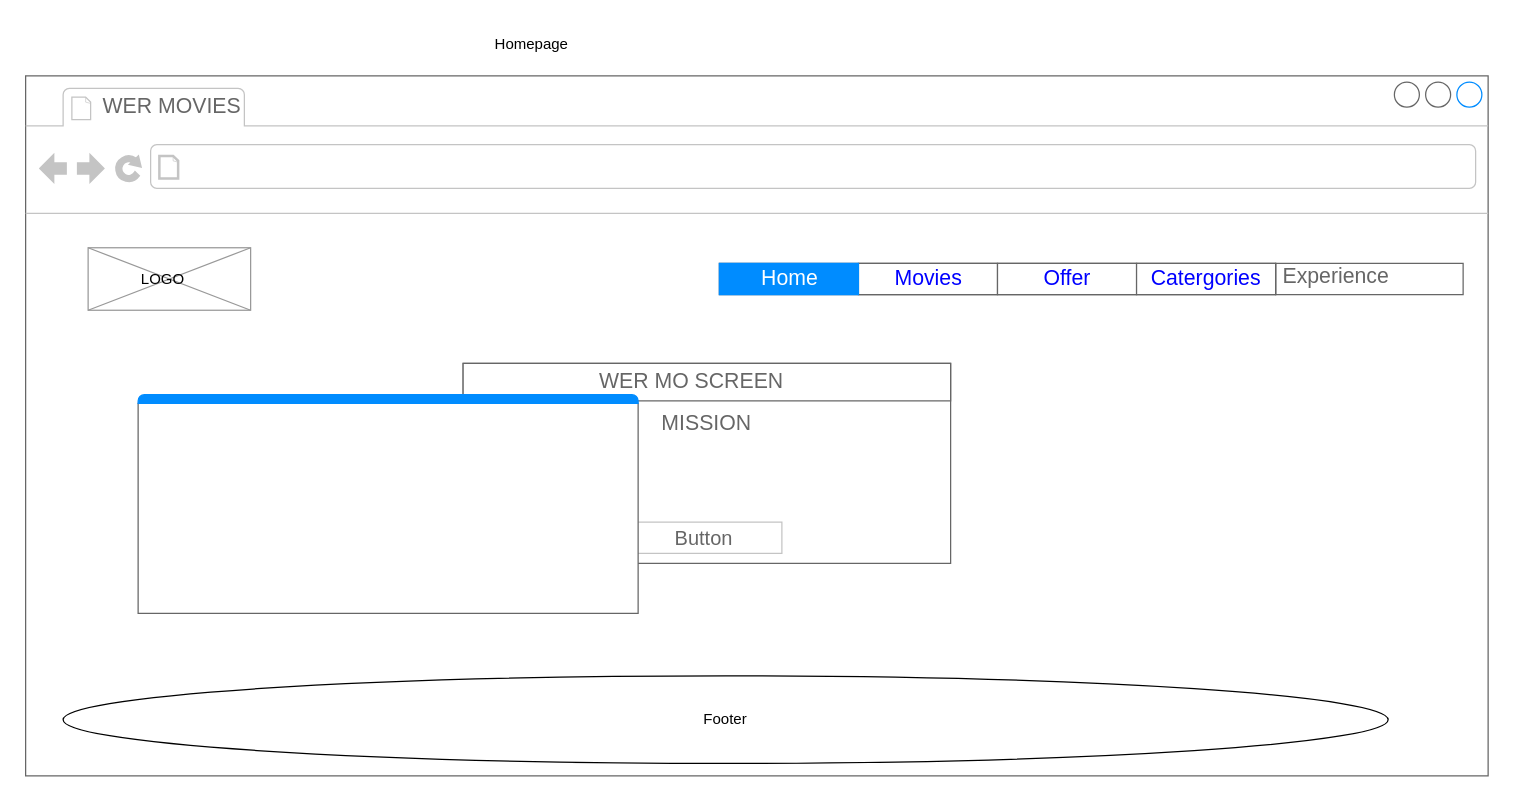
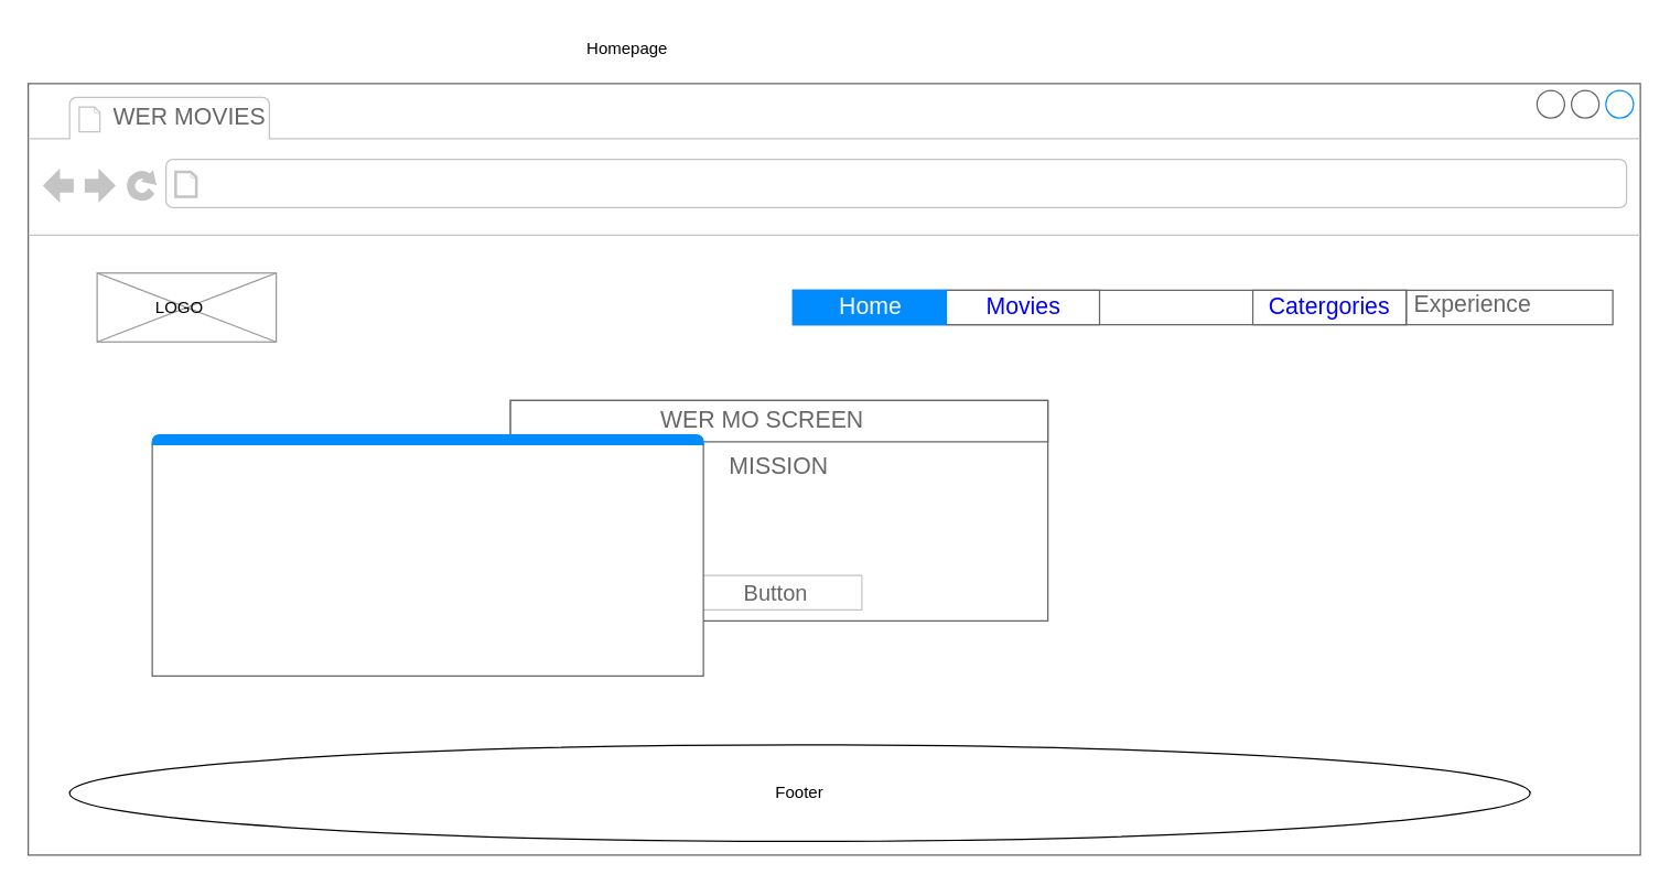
- <mxCell id="18" value="Homepage" style="text;html=1;strokeColor=none;fillColor=none;align=center;verticalAlign=middle;whiteSpace=wrap;rounded=0;" vertex="1" parent="1"><mxGeometry x="270" y="20" width="310" height="30" as="geometry" /></mxCell>
+ <mxCell id="18" value="Homepage" style="text;html=1;strokeColor=none;fillColor=none;align=center;verticalAlign=middle;whiteSpace=wrap;rounded=0;" vertex="1" parent="1"><mxGeometry x="300" y="20" width="310" height="30" as="geometry" /></mxCell>
- <mxCell id="7" value="Offer" style="strokeColor=inherit;fillColor=inherit;gradientColor=inherit;strokeWidth=1;shadow=0;dashed=0;align=center;html=1;shape=mxgraph.mockup.text.rrect;rSize=0;fontSize=17;fontColor=#0000ff;" vertex="1" parent="5"><mxGeometry x="222.5" width="111.25" height="25" as="geometry" /></mxCell>
